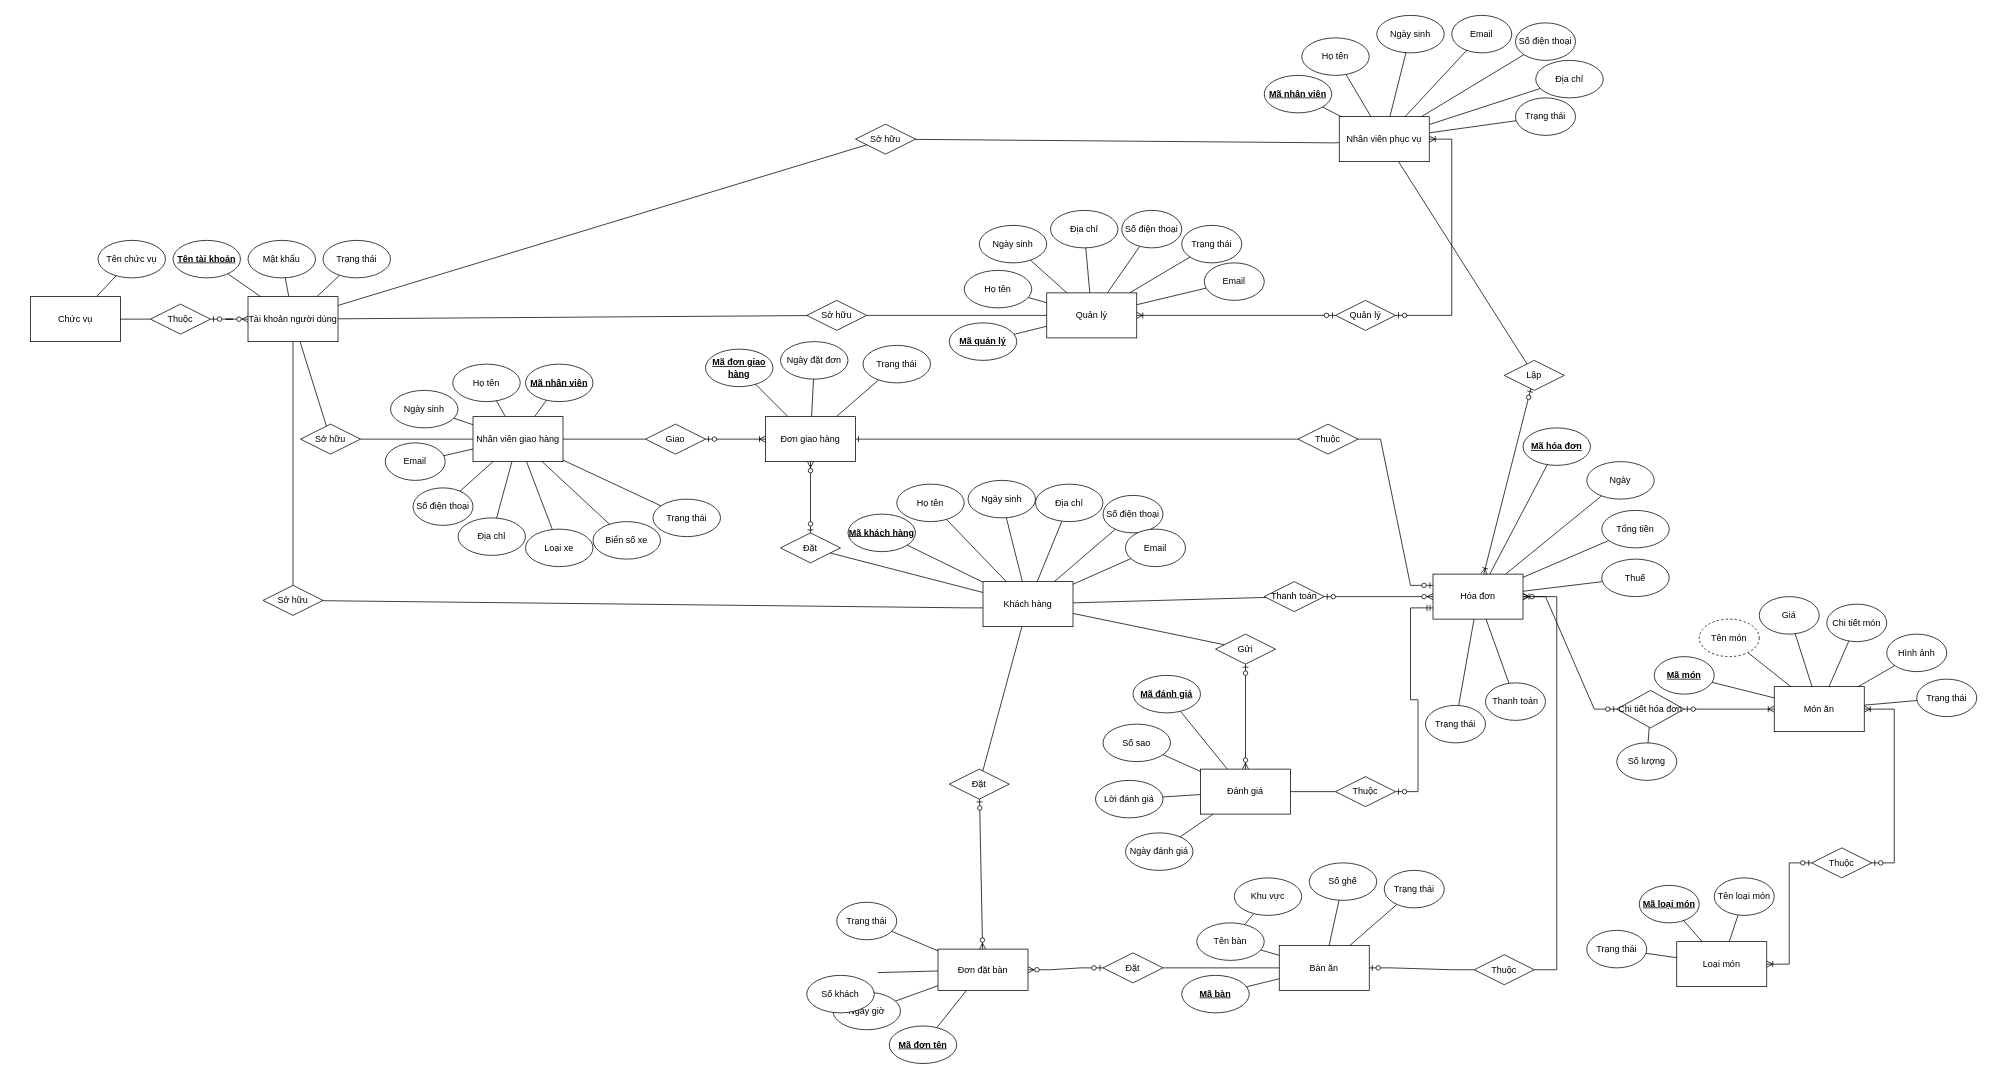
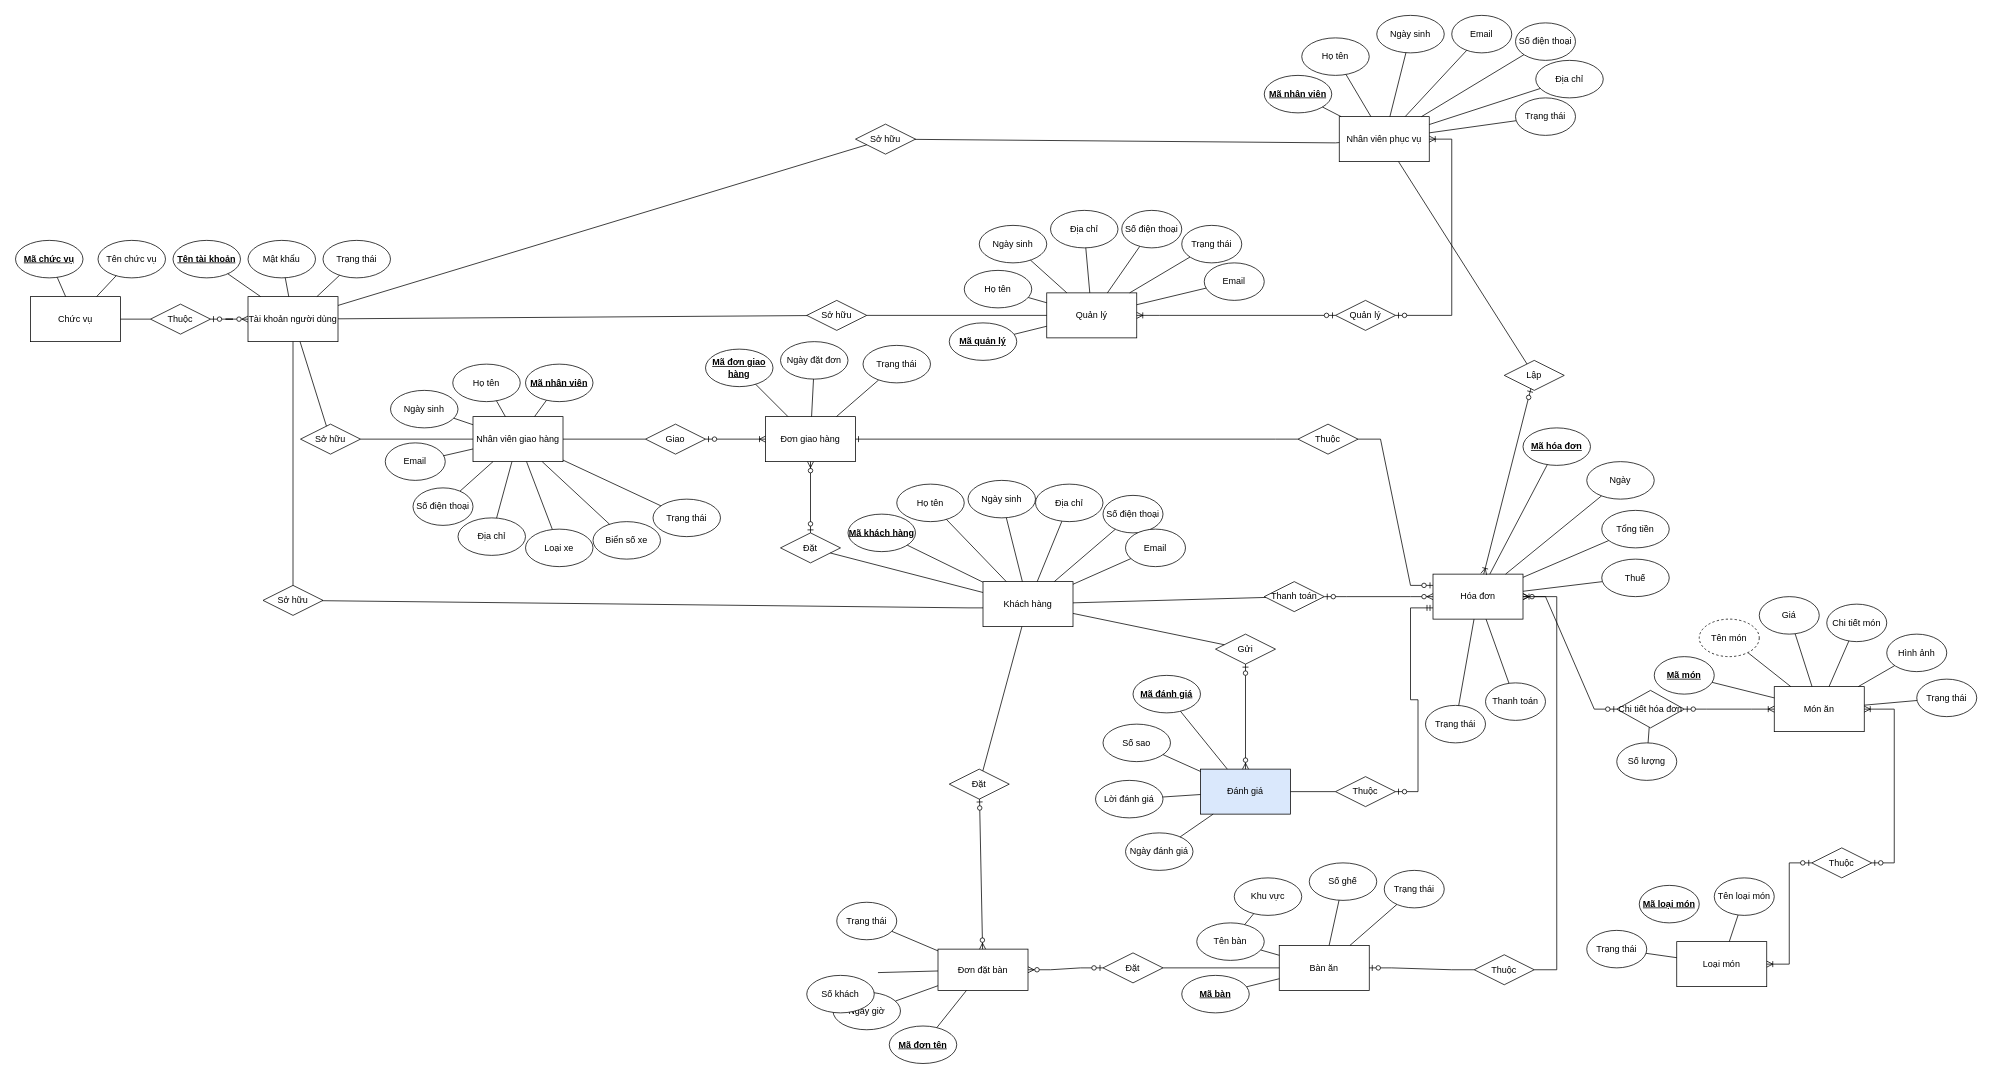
+ <mxCell id="166" value="Mã chức vụ" style="ellipse;whiteSpace=wrap;html=1;fontStyle=5" vertex="1" parent="1"><mxGeometry x="20" y="320" width="90" height="50" as="geometry" /></mxCell>
+ <mxCell id="168" value="" style="endArrow=none;html=1;rounded=0;" edge="1" parent="1" source="165" target="166"><mxGeometry width="50" height="50" relative="1" as="geometry"><mxPoint x="-213.125" y="415" as="sourcePoint" /><mxPoint x="-256.919" y="384.535" as="targetPoint" /></mxGeometry></mxCell>
- <mxCell id="72" value="Đánh giá" style="rounded=0;whiteSpace=wrap;html=1;" vertex="1" parent="1"><mxGeometry x="1600" y="1025" width="120" height="60" as="geometry" /></mxCell>
+ <mxCell id="72" value="Đánh giá" style="rounded=0;whiteSpace=wrap;html=1;fillColor=#dae8fc;" vertex="1" parent="1"><mxGeometry x="1600" y="1025" width="120" height="60" as="geometry" /></mxCell>
- <mxCell id="31" value="" style="endArrow=none;html=1;rounded=0;" edge="1" parent="1" source="28" target="29"><mxGeometry width="50" height="50" relative="1" as="geometry"><mxPoint x="2435" y="1015" as="sourcePoint" /><mxPoint x="2485" y="965" as="targetPoint" /></mxGeometry></mxCell>
